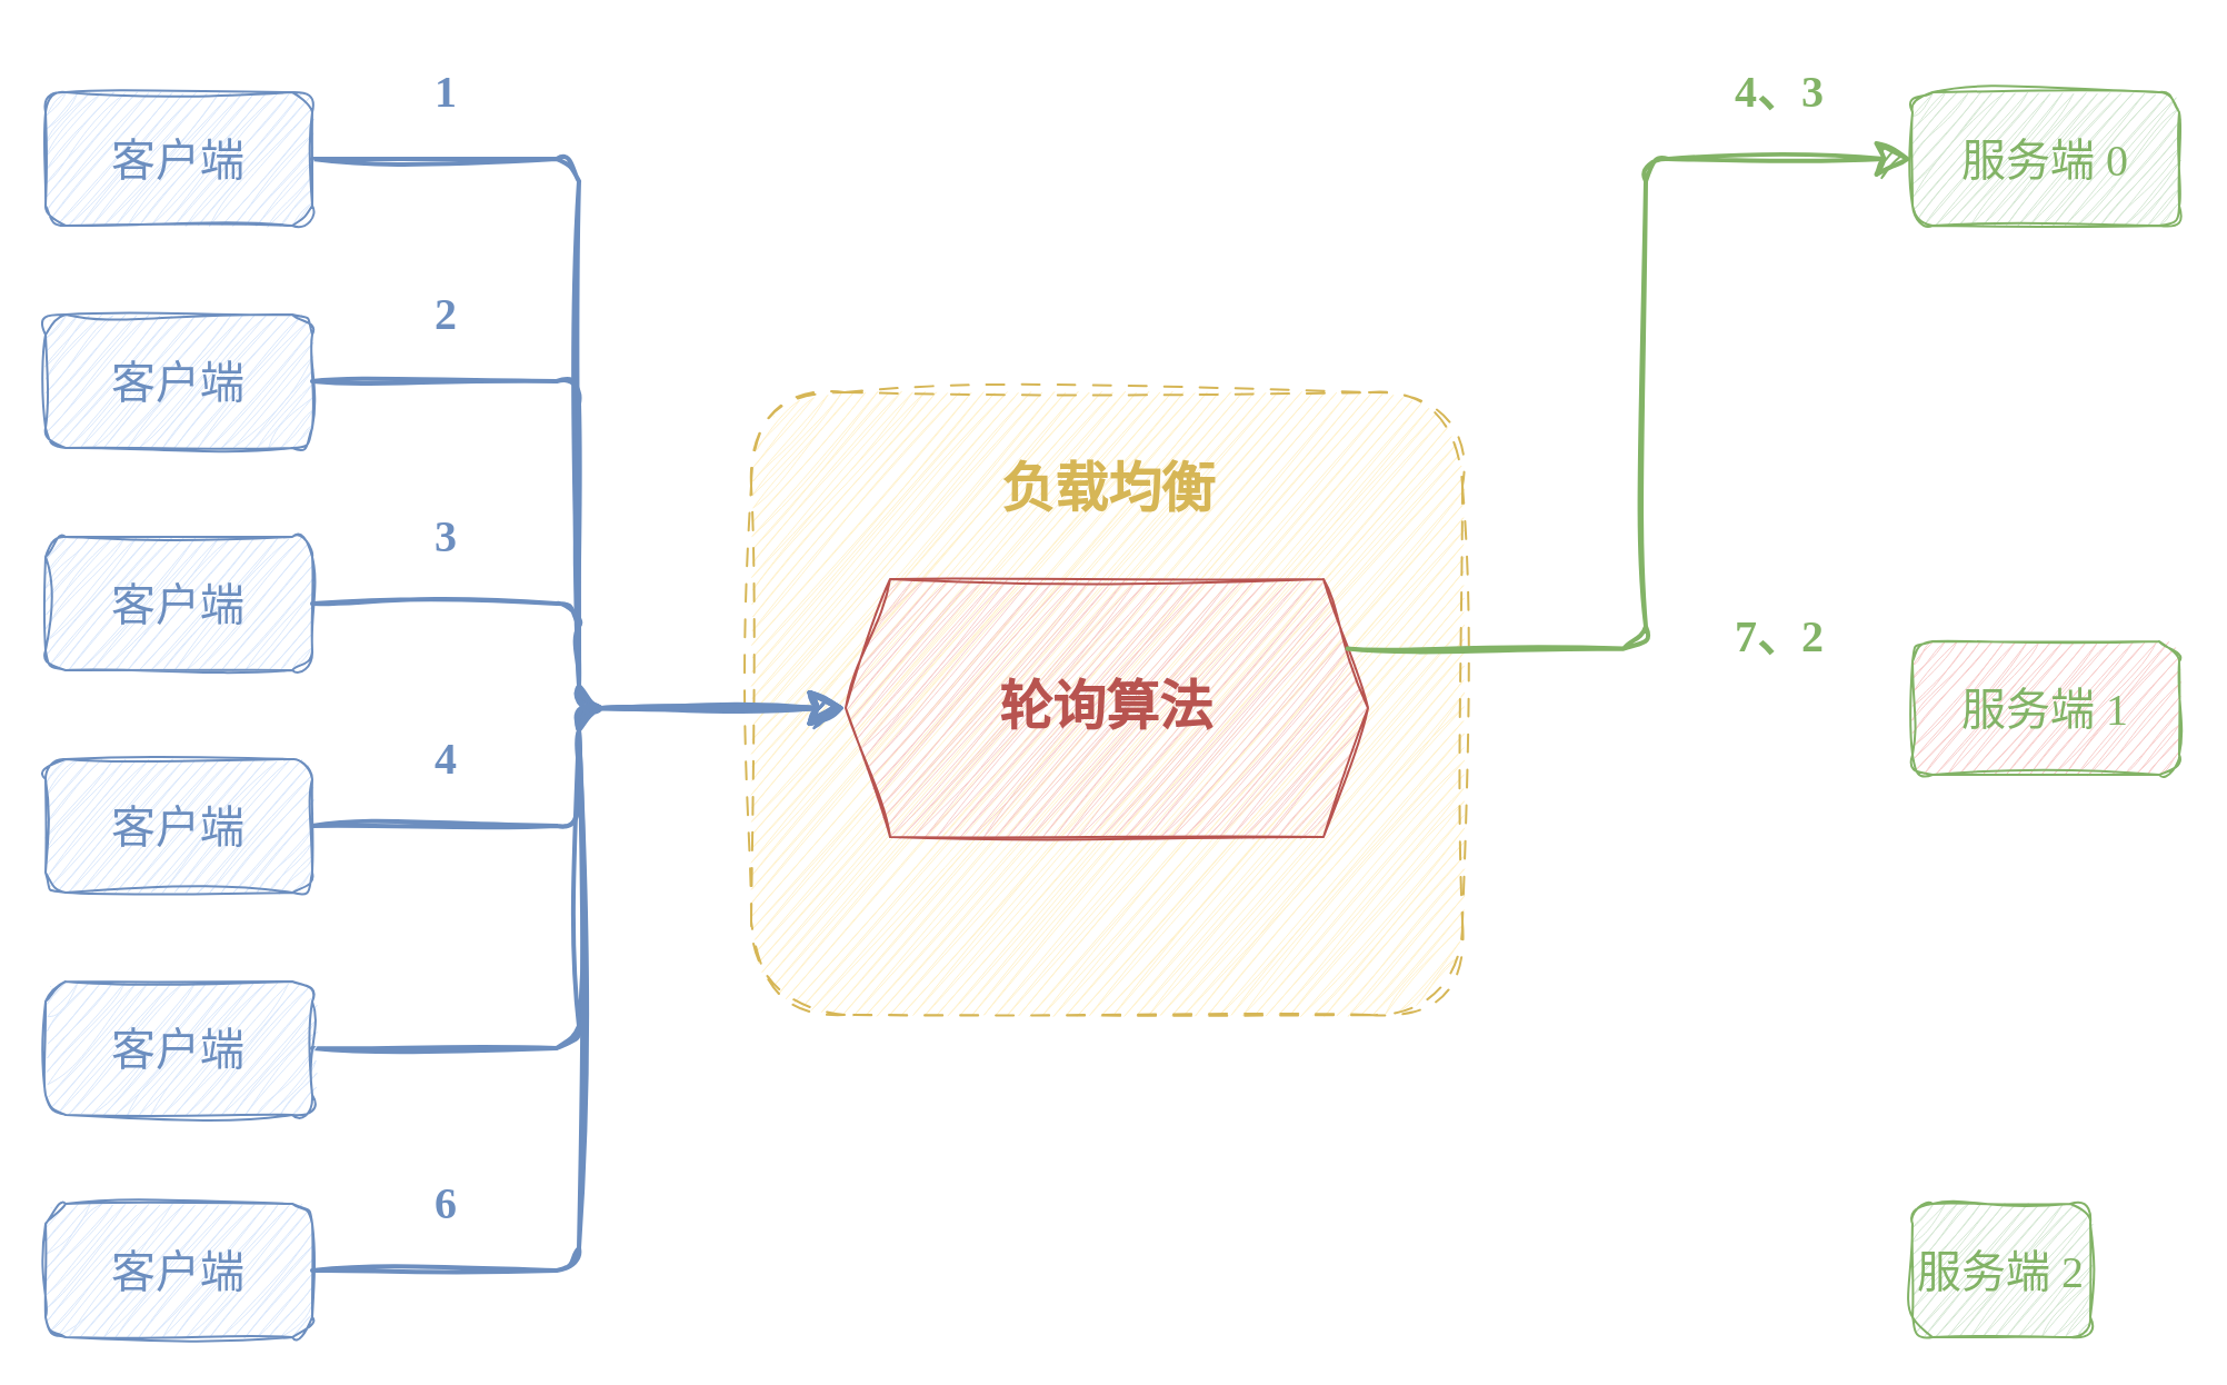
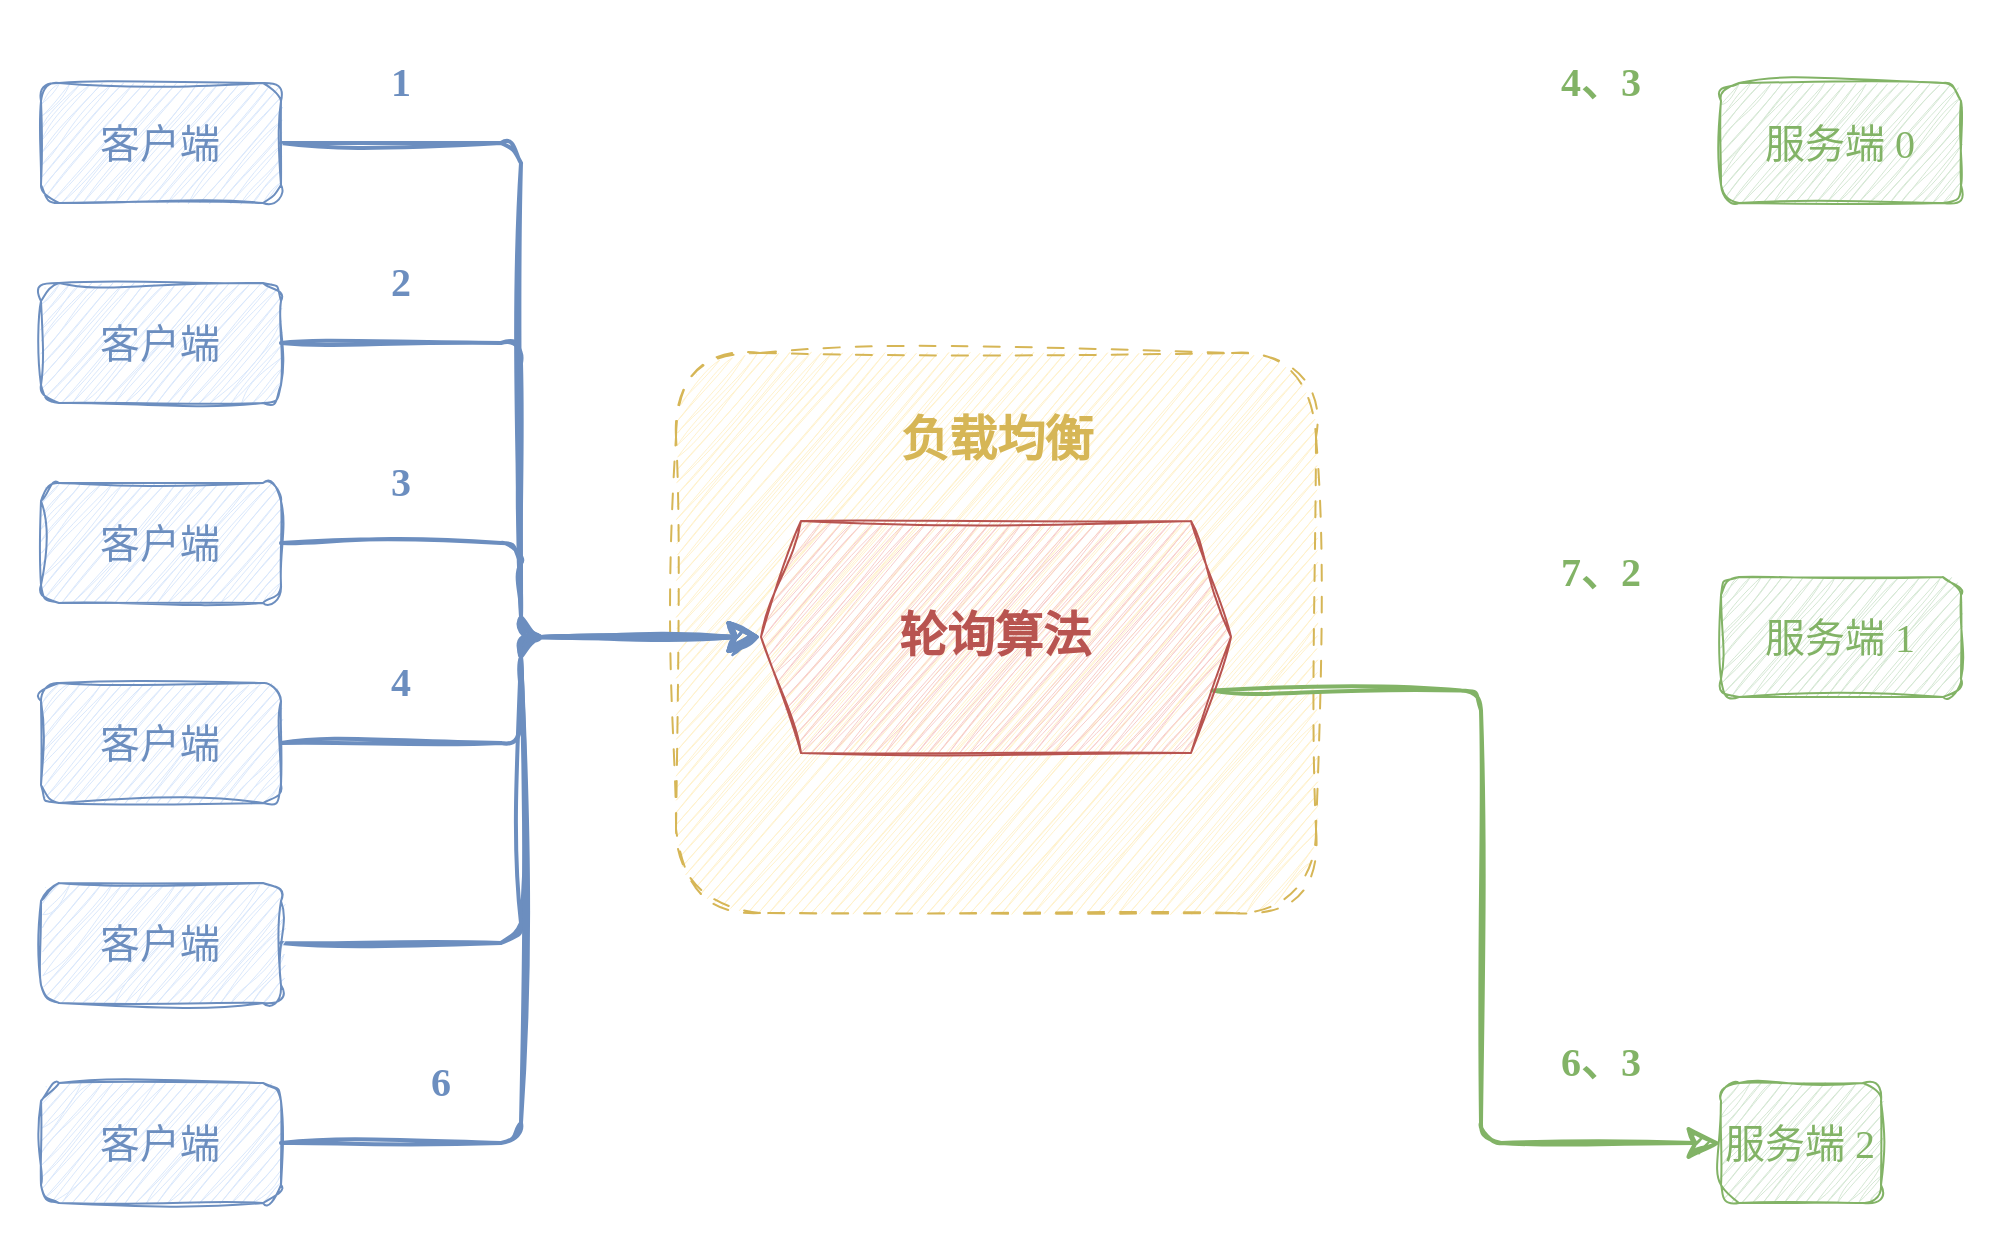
- <mxCell id="19" style="edgeStyle=orthogonalEdgeStyle;rounded=1;sketch=1;hachureGap=4;jiggle=2;curveFitting=1;orthogonalLoop=1;jettySize=auto;html=1;entryX=0;entryY=0.5;entryDx=0;entryDy=0;fontFamily=Comic Sans MS;fontSize=16;fillColor=#d5e8d4;strokeColor=#82b366;strokeWidth=2;targetPerimeterSpacing=0;endSize=12;startSize=12;exitX=1;exitY=0.25;exitDx=0;exitDy=0;" parent="1" source="16" target="18" edge="1"><mxGeometry relative="1" as="geometry"><mxPoint x="620" y="300" as="sourcePoint" /><Array as="points"><mxPoint x="740" y="291" /><mxPoint x="740" y="71" /></Array></mxGeometry></mxCell>
- <mxCell id="17" value="服务端 1" style="rounded=1;whiteSpace=wrap;html=1;sketch=1;hachureGap=4;jiggle=2;curveFitting=1;fontFamily=Comic Sans MS;fontSize=20;fillColor=#f8cecc;strokeColor=#82b366;fontColor=#82B366;" parent="1" vertex="1"><mxGeometry x="860" y="288" width="120" height="60" as="geometry" /></mxCell>
+ <mxCell id="17" value="服务端 1" style="rounded=1;whiteSpace=wrap;html=1;sketch=1;hachureGap=4;jiggle=2;curveFitting=1;fontFamily=Comic Sans MS;fontSize=20;fillColor=#d5e8d4;strokeColor=#82b366;fontColor=#82B366;" parent="1" vertex="1"><mxGeometry x="860" y="288" width="120" height="60" as="geometry" /></mxCell>
+ <mxCell id="15" style="edgeStyle=orthogonalEdgeStyle;rounded=1;sketch=1;hachureGap=4;jiggle=2;curveFitting=1;orthogonalLoop=1;jettySize=auto;html=1;exitX=1;exitY=0.75;exitDx=0;exitDy=0;entryX=0;entryY=0.5;entryDx=0;entryDy=0;fontFamily=Architects Daughter;fontSource=https%3A%2F%2Ffonts.googleapis.com%2Fcss%3Ffamily%3DArchitects%2BDaughter;fontSize=16;fillColor=#d5e8d4;strokeColor=#82b366;strokeWidth=2;endSize=12;startSize=12;" edge="1" parent="1" source="16" target="28"><mxGeometry relative="1" as="geometry"><Array as="points"><mxPoint x="740" y="345" /><mxPoint x="740" y="571" /></Array></mxGeometry></mxCell>
+ <mxCell id="29" value="6、3" style="text;html=1;align=center;verticalAlign=middle;resizable=0;points=[];autosize=1;strokeColor=none;fillColor=none;fontSize=20;fontFamily=Comic Sans MS;fontStyle=1;fontColor=#82B366;" vertex="1" parent="1"><mxGeometry x="765" y="510" width="70" height="40" as="geometry" /></mxCell>
- <mxCell id="24" value="6" style="text;html=1;align=center;verticalAlign=middle;resizable=0;points=[];autosize=1;strokeColor=none;fillColor=none;fontSize=20;fontFamily=Comic Sans MS;fontStyle=1;fontColor=#6C8EBF;" parent="1" vertex="1"><mxGeometry x="180" y="520" width="40" height="40" as="geometry" /></mxCell>
+ <mxCell id="24" value="6" style="text;html=1;align=center;verticalAlign=middle;resizable=0;points=[];autosize=1;strokeColor=none;fillColor=none;fontSize=20;fontFamily=Comic Sans MS;fontStyle=1;fontColor=#6C8EBF;" parent="1" vertex="1"><mxGeometry x="200" y="520" width="40" height="40" as="geometry" /></mxCell>
